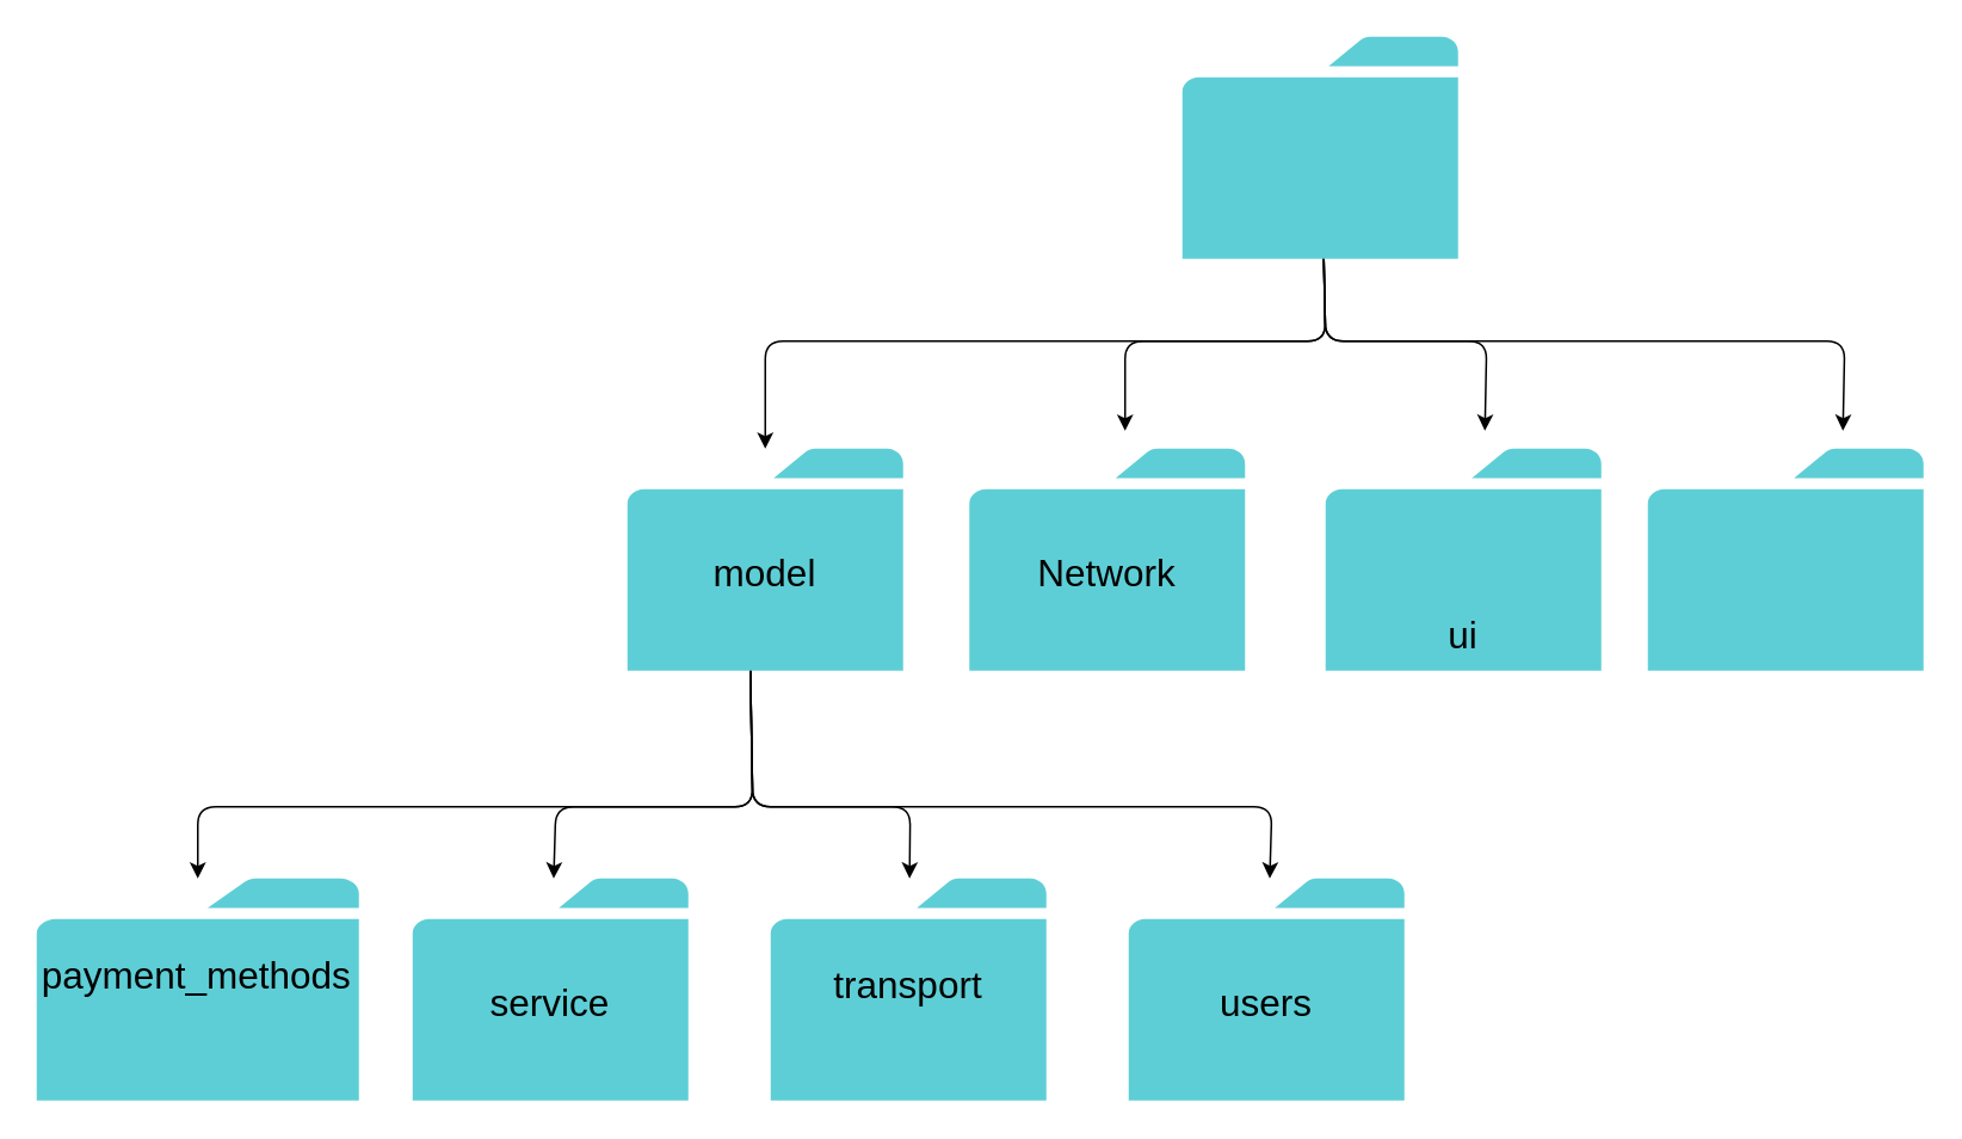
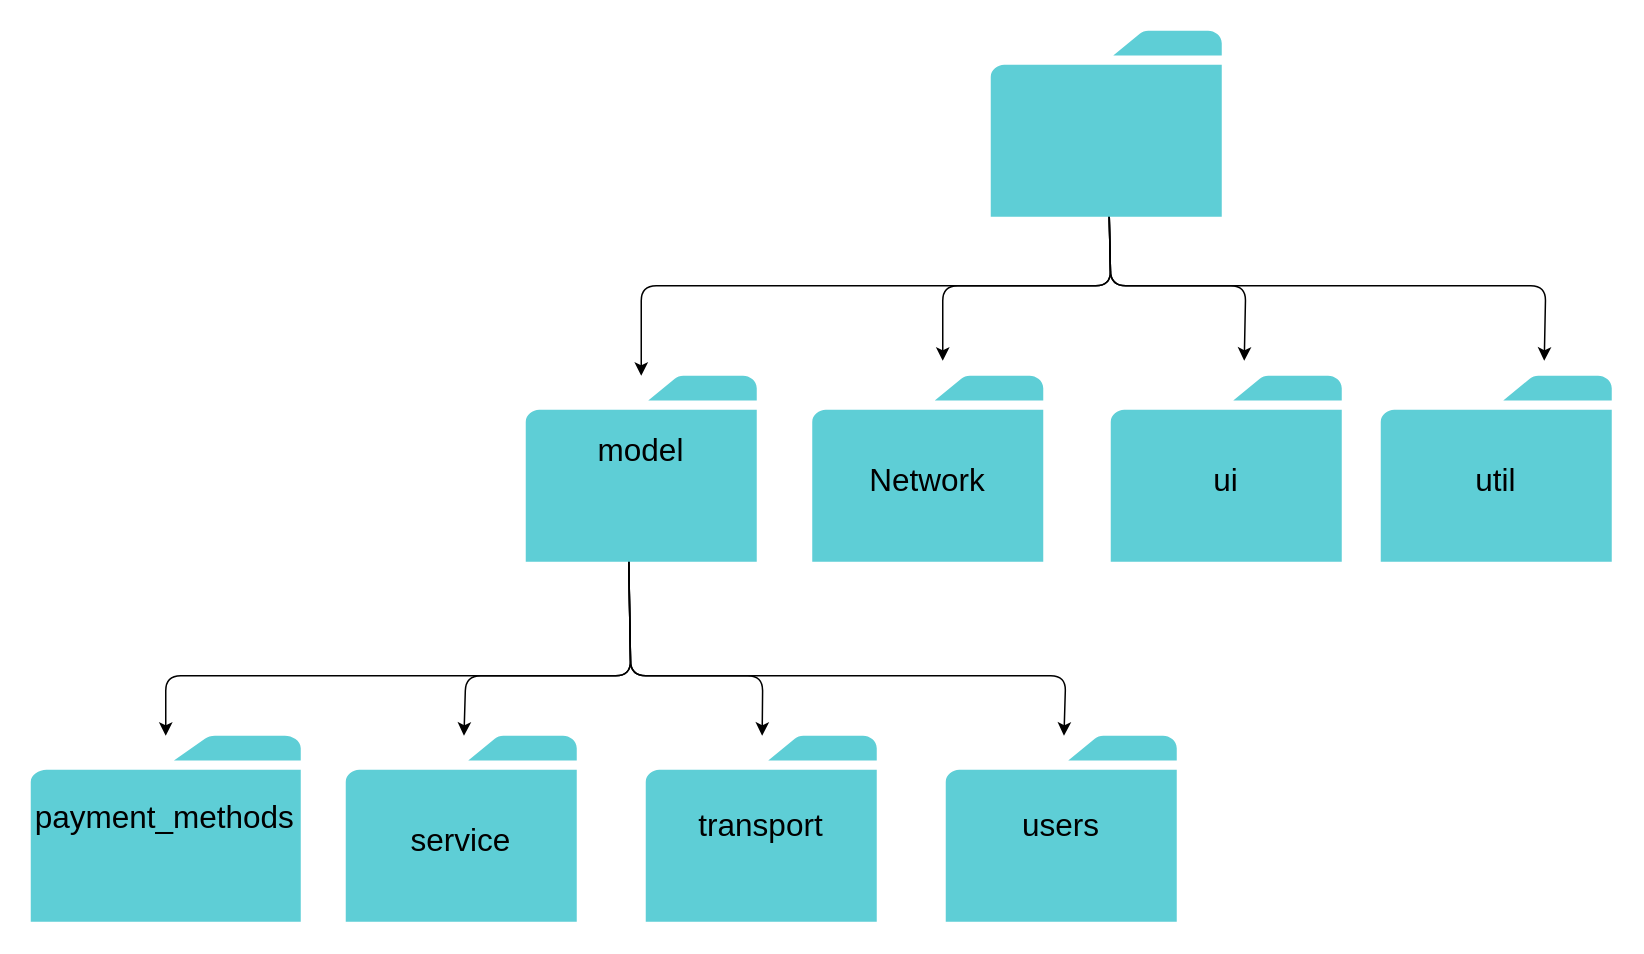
- <mxCell id="14" value="&lt;font style=&quot;font-size: 21px;&quot;&gt;model&lt;/font&gt;" style="text;html=1;strokeColor=none;fillColor=none;align=center;verticalAlign=middle;whiteSpace=wrap;rounded=0;" vertex="1" parent="12"><mxGeometry x="2" y="54" width="150" height="30" as="geometry" /></mxCell>
+ <mxCell id="14" value="&lt;font style=&quot;font-size: 21px;&quot;&gt;model&lt;/font&gt;" style="text;html=1;strokeColor=none;fillColor=none;align=center;verticalAlign=middle;whiteSpace=wrap;rounded=0;" vertex="1" parent="12"><mxGeometry x="2" y="34" width="150" height="30" as="geometry" /></mxCell>
+ <mxCell id="23" value="&lt;font style=&quot;font-size: 21px;&quot;&gt;util&lt;/font&gt;" style="text;html=1;strokeColor=none;fillColor=none;align=center;verticalAlign=middle;whiteSpace=wrap;rounded=0;" vertex="1" parent="21"><mxGeometry x="2" y="54" width="150" height="30" as="geometry" /></mxCell>
- <mxCell id="20" value="&lt;font style=&quot;font-size: 21px;&quot;&gt;ui&lt;/font&gt;" style="text;html=1;strokeColor=none;fillColor=none;align=center;verticalAlign=middle;whiteSpace=wrap;rounded=0;" vertex="1" parent="18"><mxGeometry x="2" y="89" width="150" height="30" as="geometry" /></mxCell>
+ <mxCell id="20" value="&lt;font style=&quot;font-size: 21px;&quot;&gt;ui&lt;/font&gt;" style="text;html=1;strokeColor=none;fillColor=none;align=center;verticalAlign=middle;whiteSpace=wrap;rounded=0;" vertex="1" parent="18"><mxGeometry x="2" y="54" width="150" height="30" as="geometry" /></mxCell>
- <mxCell id="35" value="&lt;font style=&quot;font-size: 21px;&quot;&gt;users&lt;/font&gt;" style="text;html=1;strokeColor=none;fillColor=none;align=center;verticalAlign=middle;whiteSpace=wrap;rounded=0;" vertex="1" parent="33"><mxGeometry x="2" y="54" width="150" height="30" as="geometry" /></mxCell>
+ <mxCell id="35" value="&lt;font style=&quot;font-size: 21px;&quot;&gt;users&lt;/font&gt;" style="text;html=1;strokeColor=none;fillColor=none;align=center;verticalAlign=middle;whiteSpace=wrap;rounded=0;" vertex="1" parent="33"><mxGeometry x="2" y="44" width="150" height="30" as="geometry" /></mxCell>
